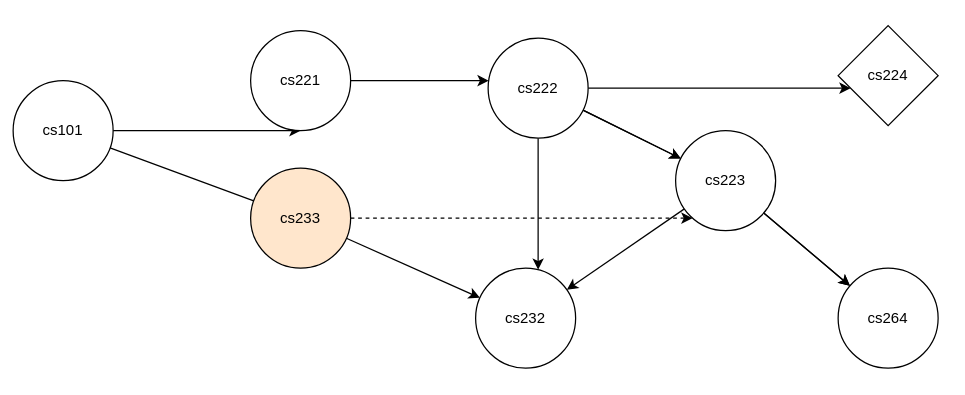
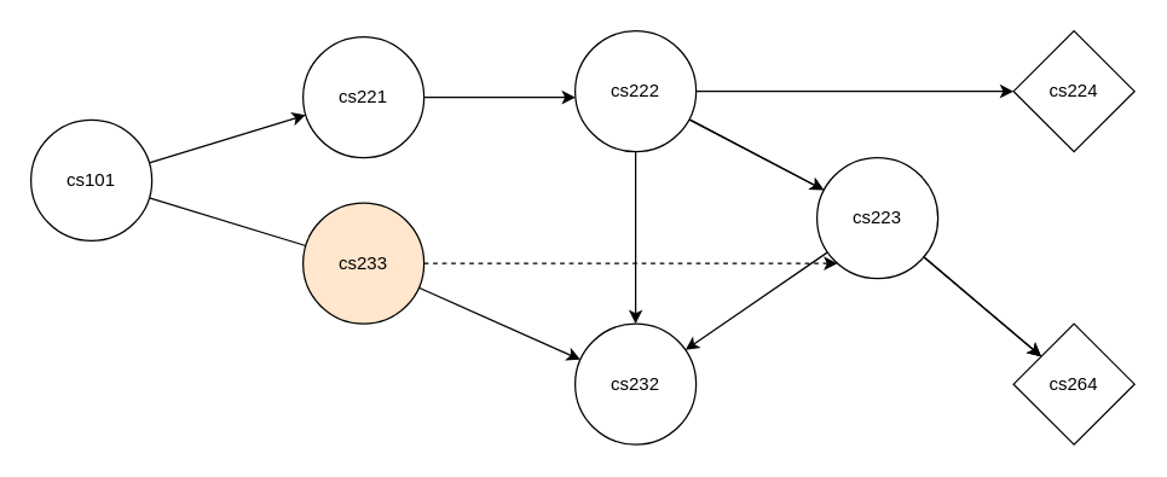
- <mxCell id="11" value="cs222" style="ellipse;whiteSpace=wrap;html=1;aspect=fixed;" vertex="1" parent="1"><mxGeometry x="390" y="30" width="80" height="80" as="geometry" /></mxCell>
+ <mxCell id="11" value="cs222" style="ellipse;whiteSpace=wrap;html=1;aspect=fixed;" vertex="1" parent="1"><mxGeometry x="380" y="20" width="80" height="80" as="geometry" /></mxCell>
- <mxCell id="4" value="cs101" style="ellipse;whiteSpace=wrap;html=1;aspect=fixed;" vertex="1" parent="1"><mxGeometry x="10" y="64" width="80" height="80" as="geometry" /></mxCell>
+ <mxCell id="4" value="cs101" style="ellipse;whiteSpace=wrap;html=1;aspect=fixed;" vertex="1" parent="1"><mxGeometry x="20" y="79" width="80" height="80" as="geometry" /></mxCell>
- <mxCell id="19" value="cs264" style="ellipse;whiteSpace=wrap;html=1;aspect=fixed;" vertex="1" parent="1"><mxGeometry x="670" y="214" width="80" height="80" as="geometry" /></mxCell>
+ <mxCell id="19" value="cs264" style="rhombus;whiteSpace=wrap;html=1;aspect=fixed;" vertex="1" parent="1"><mxGeometry x="670" y="214" width="80" height="80" as="geometry" /></mxCell>
